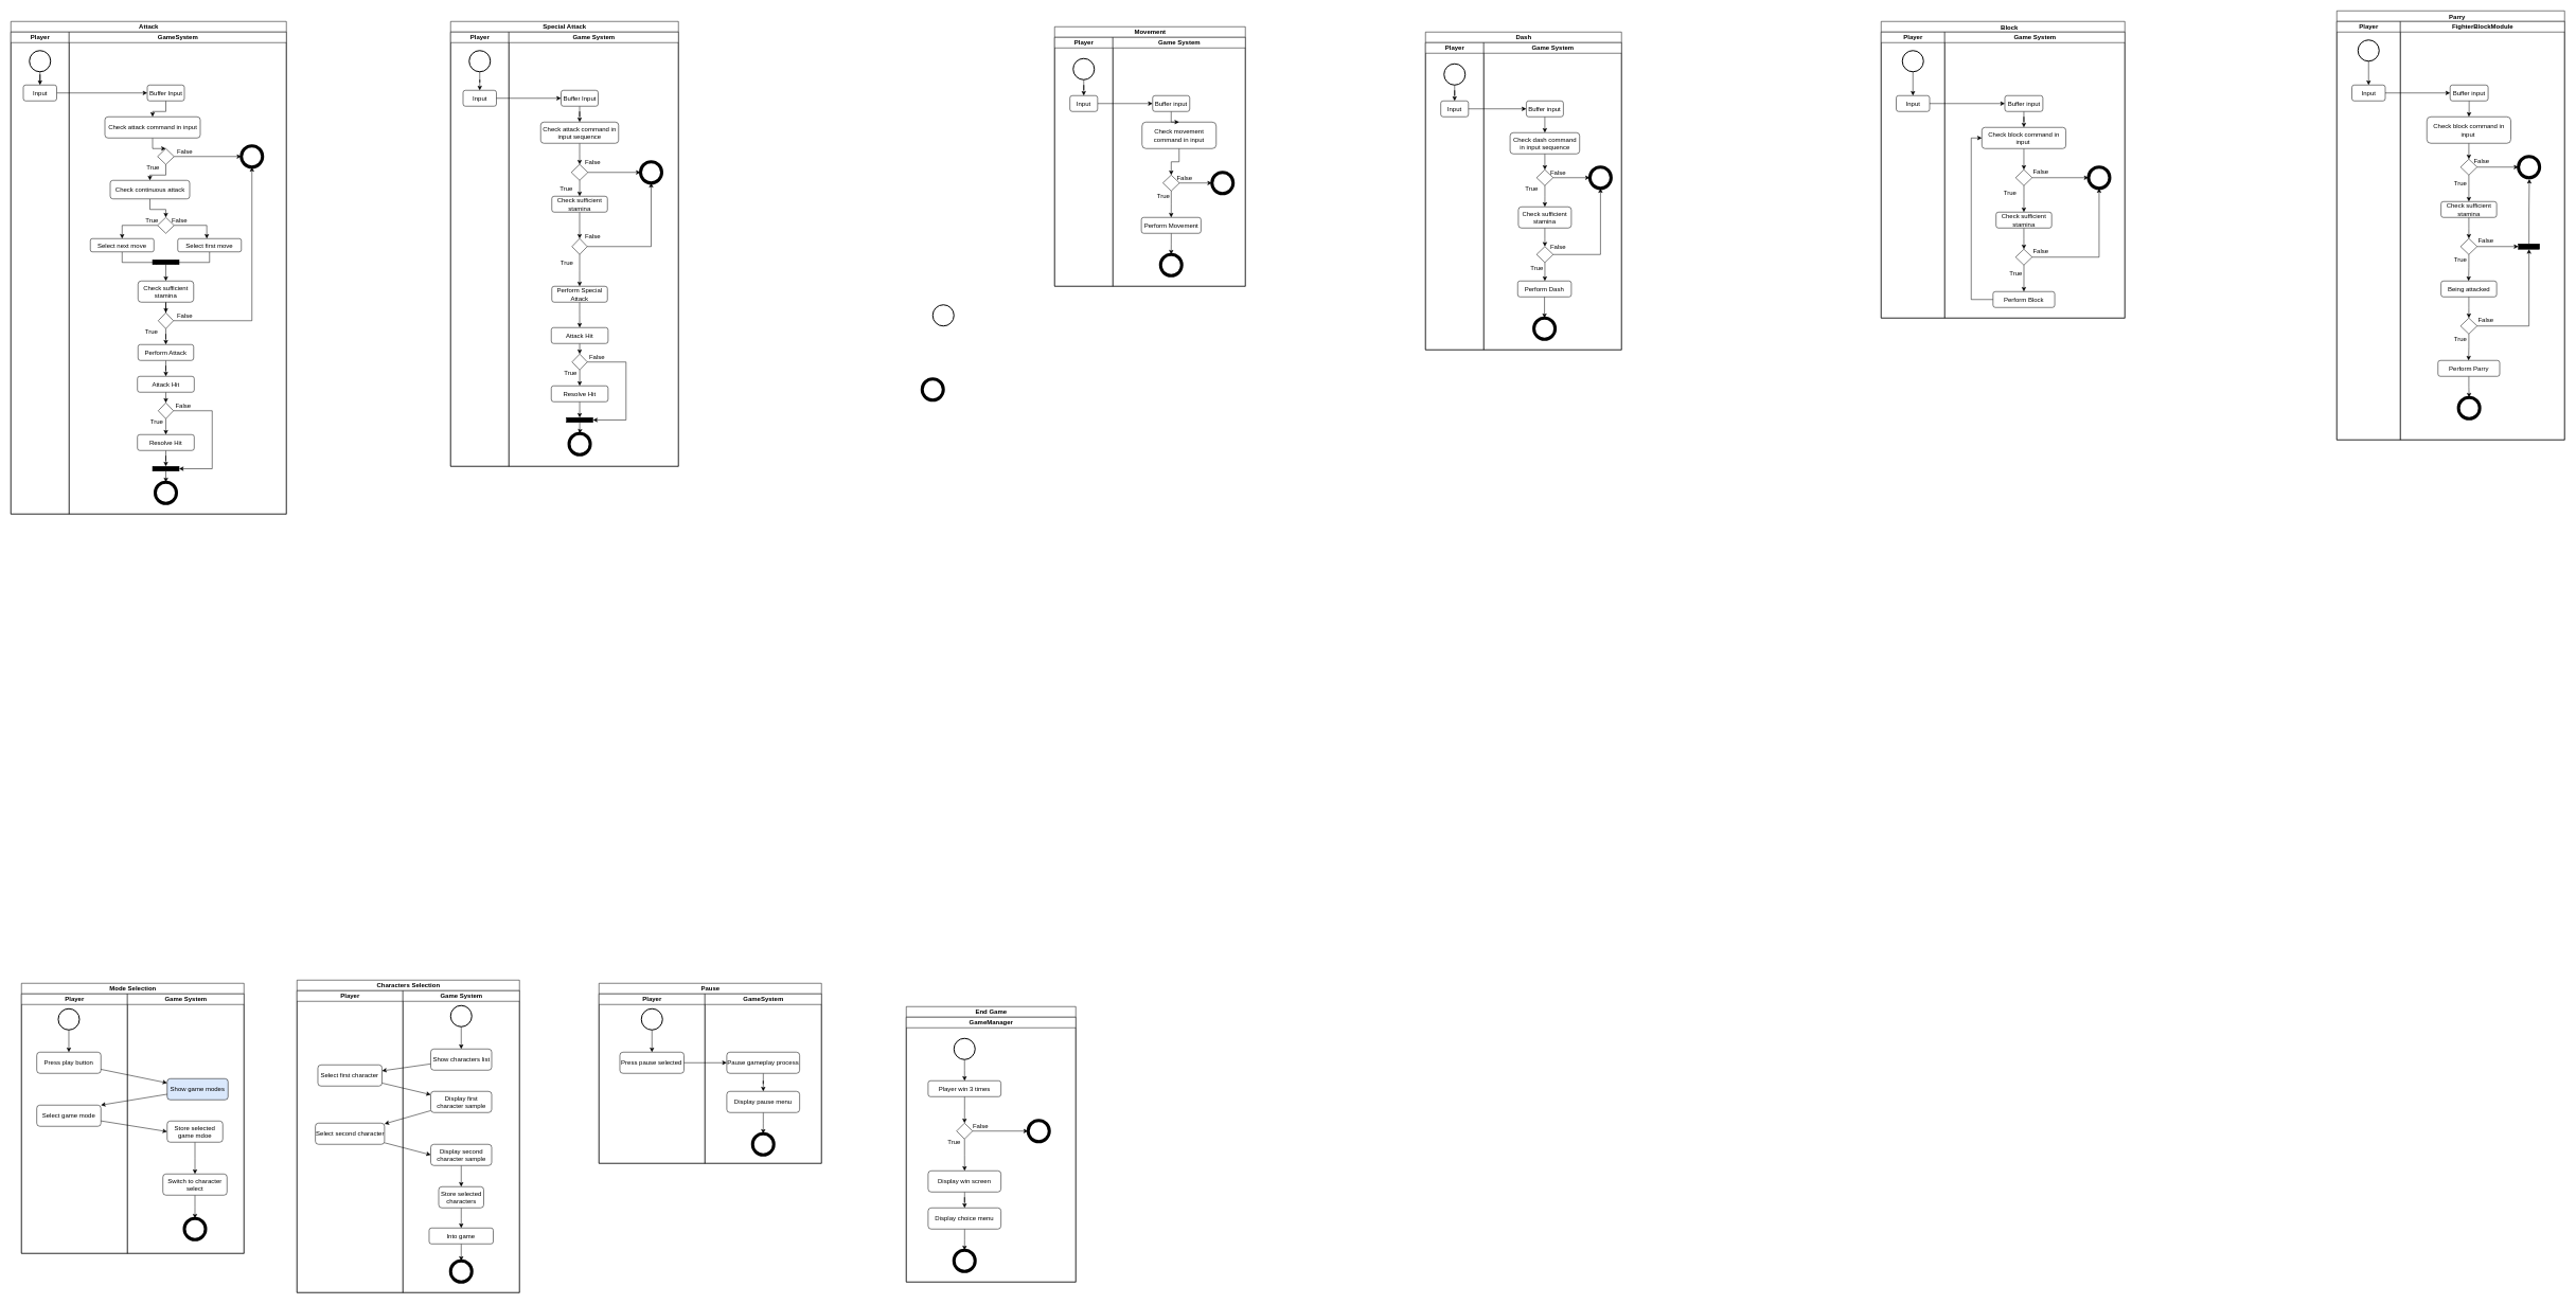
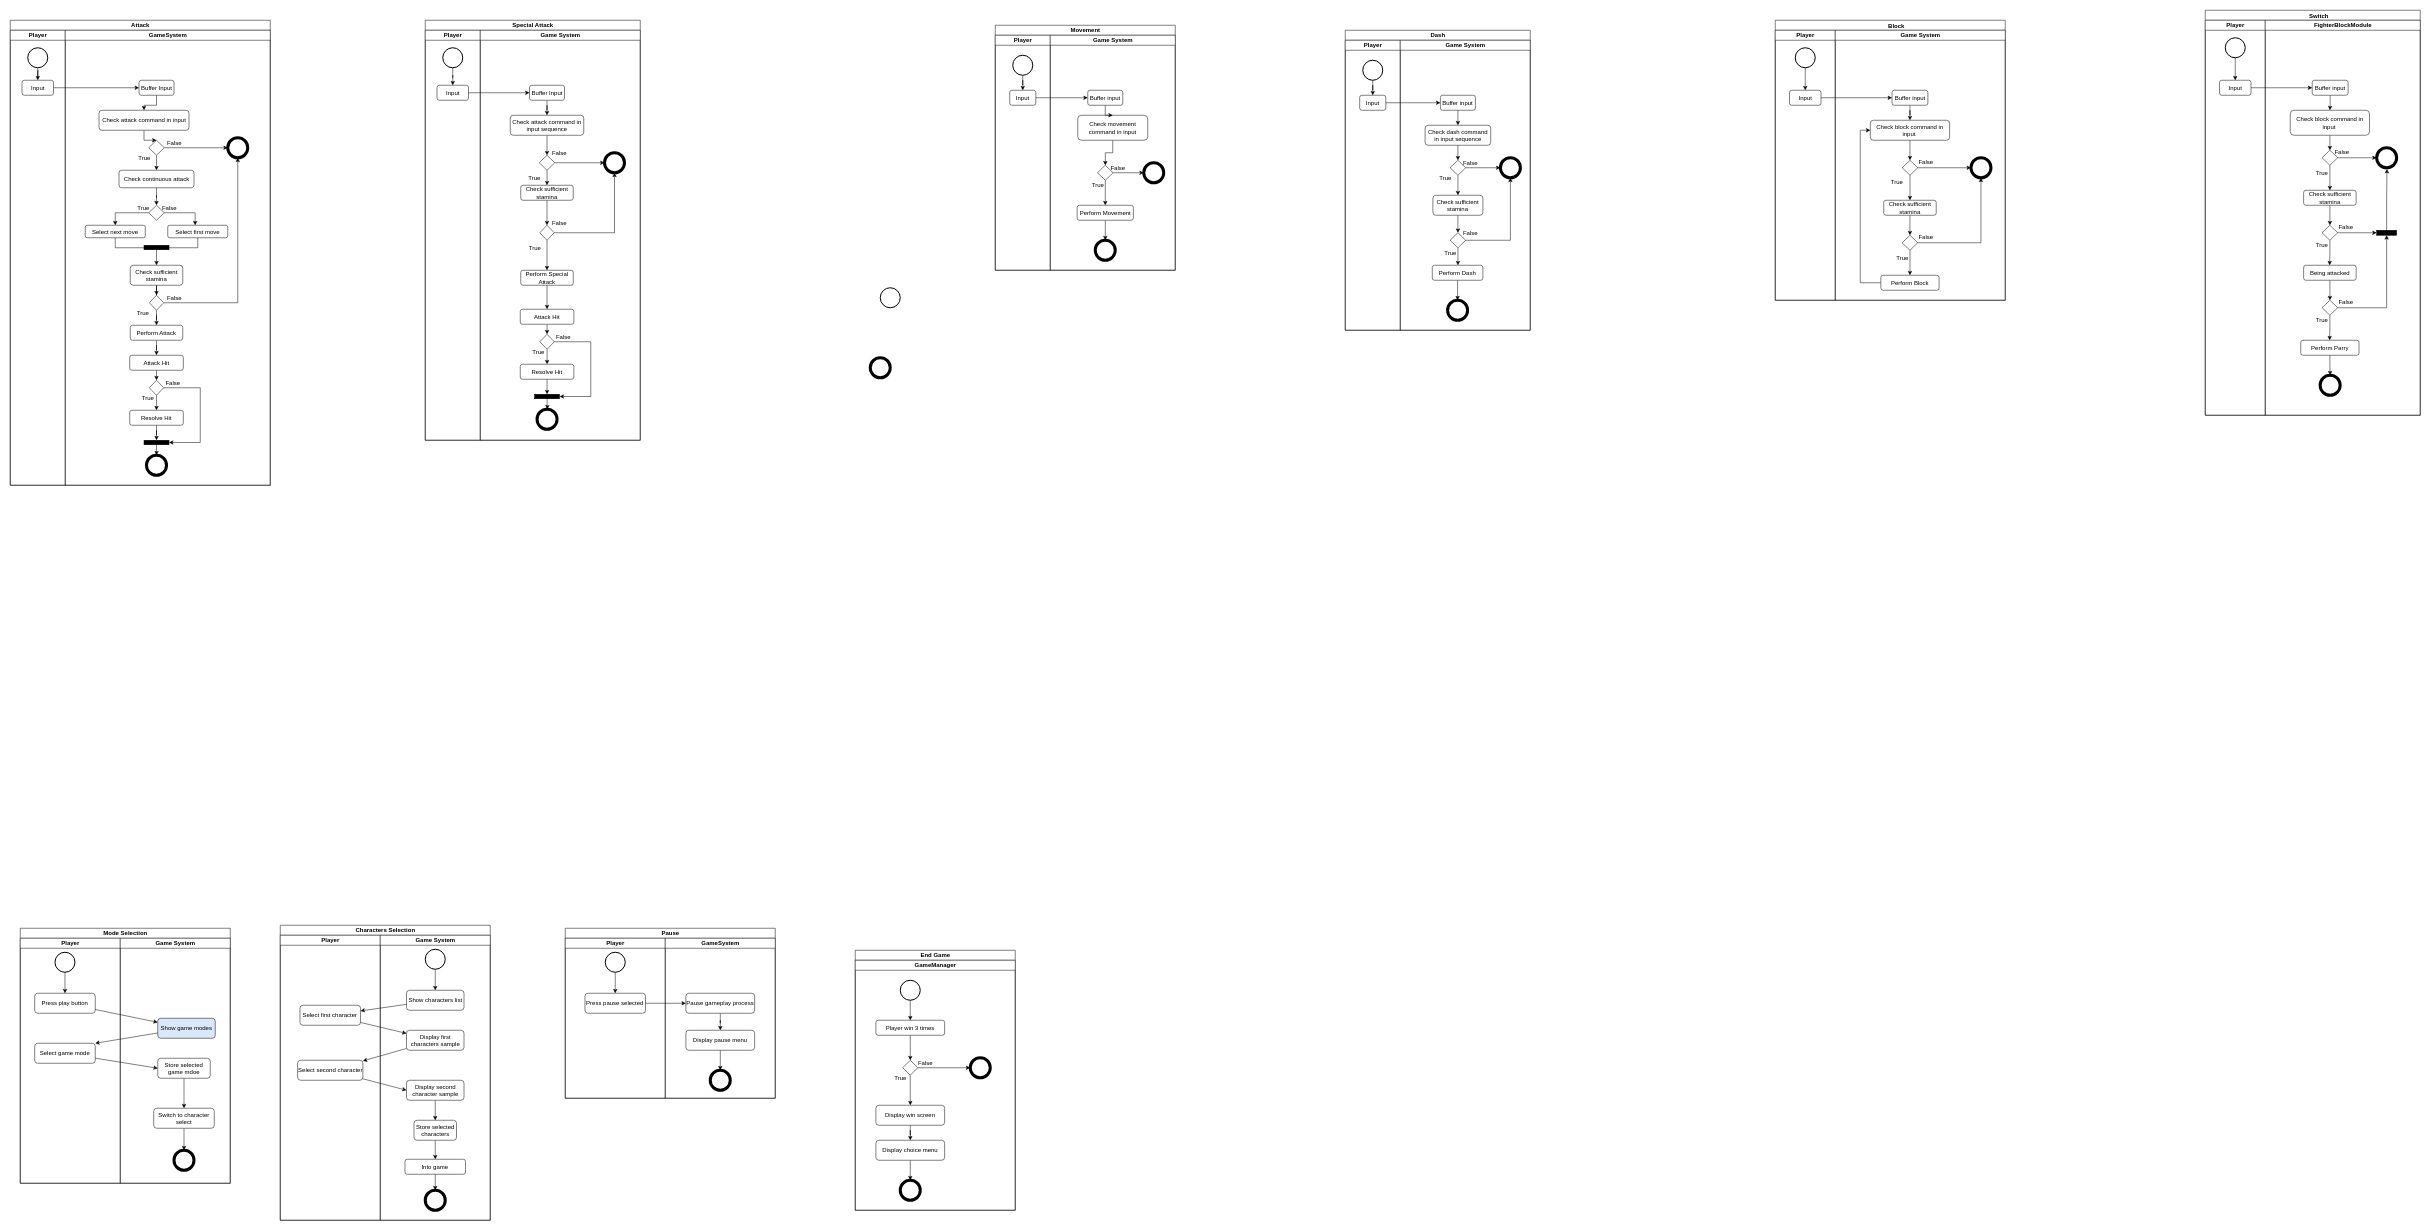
- <mxCell id="214" value="&lt;p style=&quot;text-indent:.25in;line-height:115%&quot; class=&quot;MsoNormal&quot;&gt;&lt;b&gt;&lt;span style=&quot;line-height: 115%; font-family: &amp;quot;TH SarabunPSK&amp;quot;, sans-serif;&quot; lang=&quot;TH&quot;&gt;&lt;font&gt;Parry&lt;/font&gt;&lt;/span&gt;&lt;/b&gt;&lt;b&gt;&lt;span style=&quot;font-size:16.0pt;&amp;lt;br/&amp;gt;line-height:115%;font-family:&amp;quot;TH SarabunPSK&amp;quot;,sans-serif;mso-fareast-language:&amp;lt;br/&amp;gt;JA&quot;&gt;&lt;/span&gt;&lt;/b&gt;&lt;/p&gt;" style="swimlane;childLayout=stackLayout;resizeParent=1;resizeParentMax=0;startSize=20;html=1;" parent="1" vertex="1"><mxGeometry x="4410" y="20" width="430" height="810" as="geometry" /></mxCell>
+ <mxCell id="214" value="&lt;p style=&quot;text-indent:.25in;line-height:115%&quot; class=&quot;MsoNormal&quot;&gt;&lt;b&gt;&lt;span style=&quot;line-height: 115%; font-family: &amp;quot;TH SarabunPSK&amp;quot;, sans-serif;&quot; lang=&quot;TH&quot;&gt;&lt;font&gt;Switch&lt;/font&gt;&lt;/span&gt;&lt;/b&gt;&lt;b&gt;&lt;span style=&quot;font-size:16.0pt;&amp;lt;br/&amp;gt;line-height:115%;font-family:&amp;quot;TH SarabunPSK&amp;quot;,sans-serif;mso-fareast-language:&amp;lt;br/&amp;gt;JA&quot;&gt;&lt;/span&gt;&lt;/b&gt;&lt;/p&gt;" style="swimlane;childLayout=stackLayout;resizeParent=1;resizeParentMax=0;startSize=20;html=1;" parent="1" vertex="1"><mxGeometry x="4410" y="20" width="430" height="810" as="geometry" /></mxCell>
- <mxCell id="69" value="Check continuous attack" style="rounded=1;whiteSpace=wrap;html=1;" parent="54" vertex="1"><mxGeometry x="77.51" y="280" width="150" height="35" as="geometry" /></mxCell>
+ <mxCell id="69" value="Check continuous attack" style="rounded=1;whiteSpace=wrap;html=1;" parent="54" vertex="1"><mxGeometry x="107.51" y="280" width="150" height="35" as="geometry" /></mxCell>
- <mxCell id="168" value="Display first character sample" style="rounded=1;whiteSpace=wrap;html=1;" parent="161" vertex="1"><mxGeometry x="52.5" y="190" width="115" height="40" as="geometry" /></mxCell>
+ <mxCell id="168" value="Display first characters sample" style="rounded=1;whiteSpace=wrap;html=1;" parent="161" vertex="1"><mxGeometry x="52.5" y="190" width="115" height="40" as="geometry" /></mxCell>
